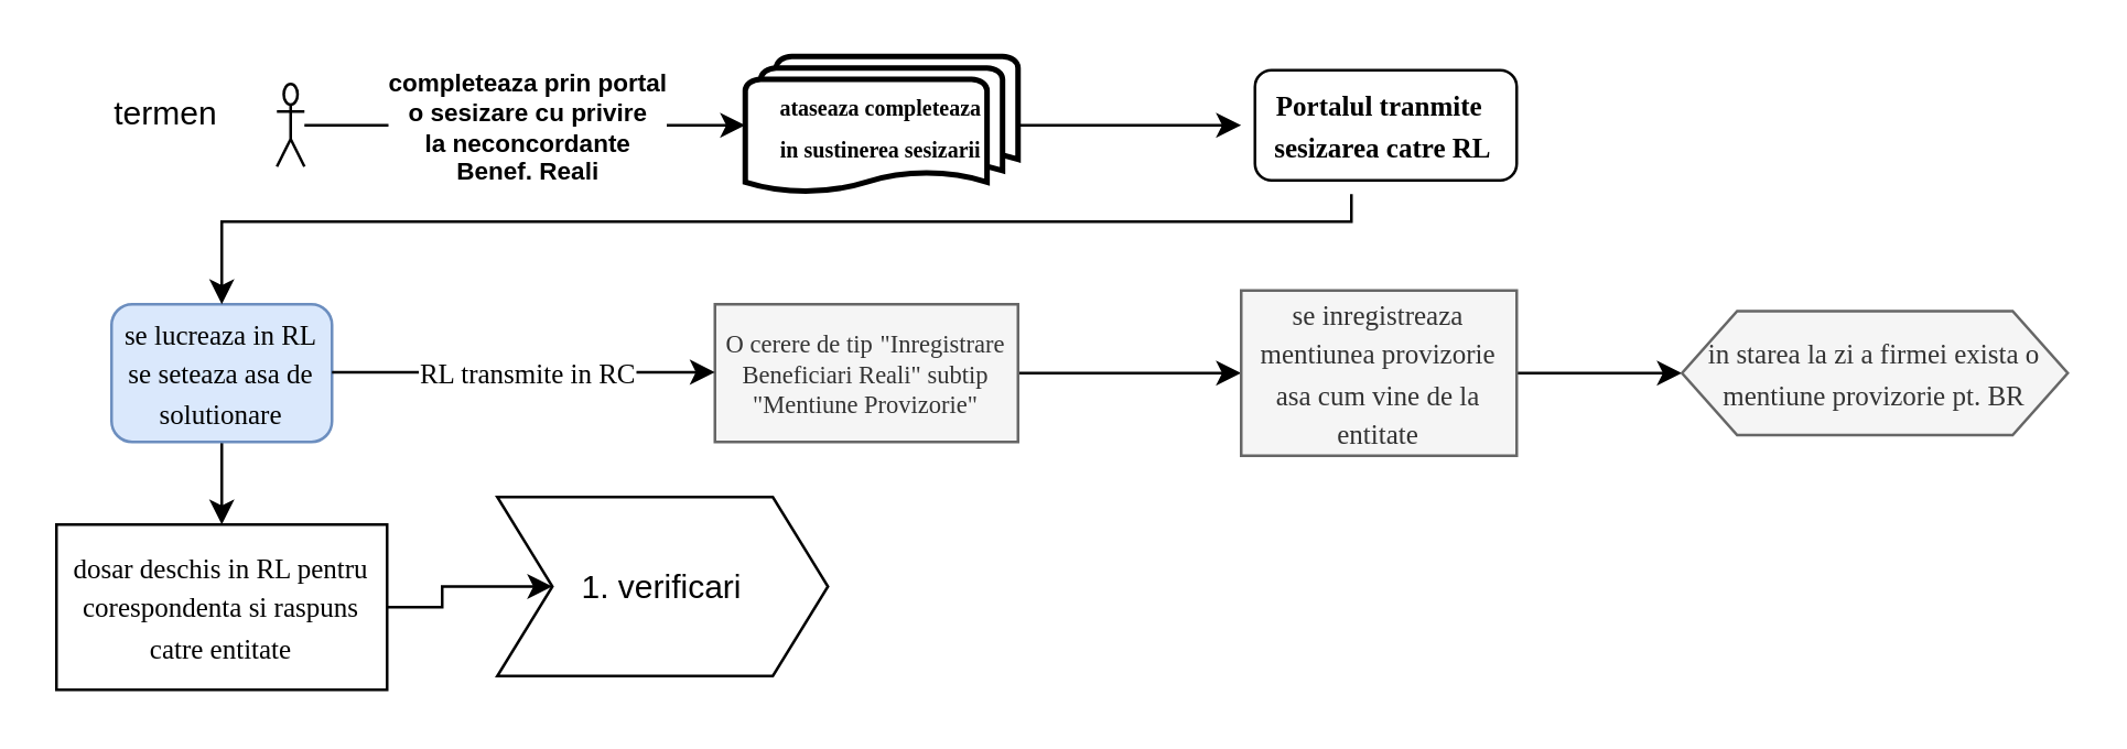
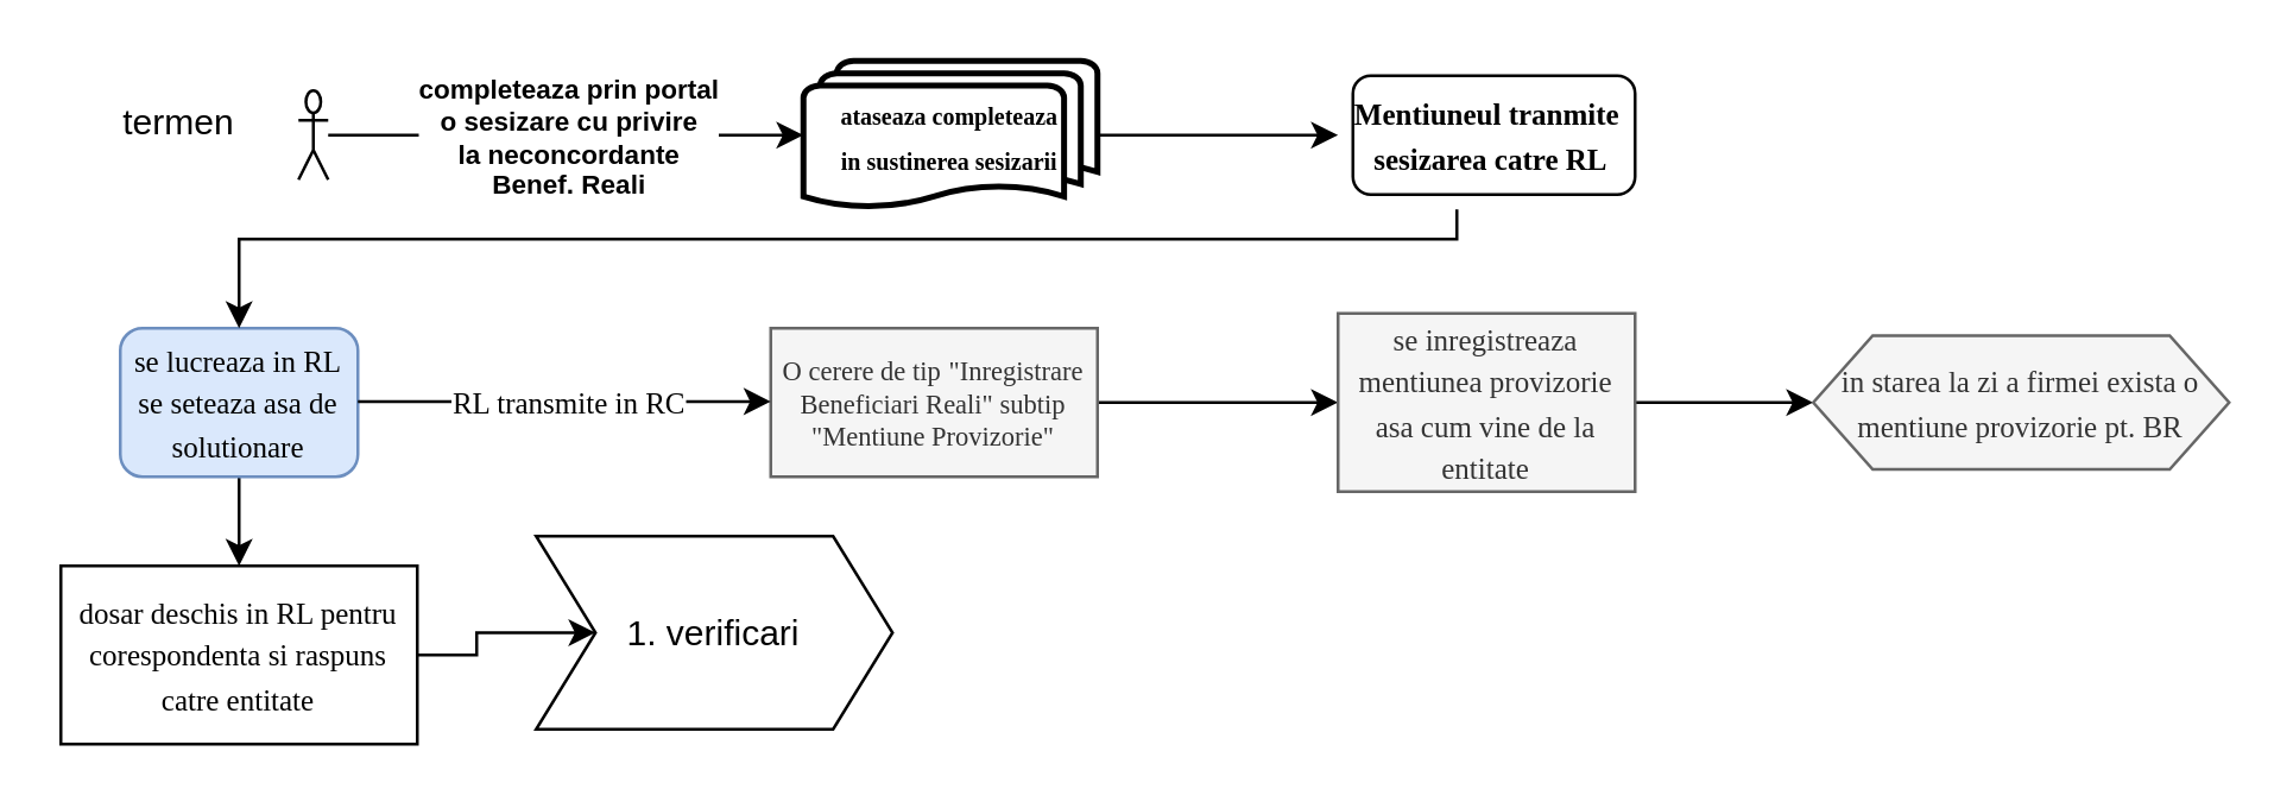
- <mxCell id="9" value="&lt;div&gt;&lt;font face=&quot;Times New Roman&quot;&gt;&lt;b style=&quot;font-size: 10px;&quot;&gt;&lt;font style=&quot;font-size: 10px;&quot;&gt;Portal&lt;/font&gt;&lt;font style=&quot;font-size: 10px;&quot;&gt;ul tranmite&lt;/font&gt;&lt;/b&gt;&lt;/font&gt;&lt;/div&gt;&lt;div&gt;&lt;font face=&quot;vfHbmG-uGRJFUSHammYE&quot;&gt;&lt;b style=&quot;font-size: 10px;&quot;&gt;&lt;font style=&quot;font-size: 10px;&quot;&gt;&amp;nbsp;sesizarea catre RL&lt;/font&gt;&lt;/b&gt;&lt;/font&gt;&lt;/div&gt;" style="text;html=1;align=center;verticalAlign=middle;resizable=0;points=[];autosize=1;strokeColor=none;fillColor=none;" vertex="1" parent="1"><mxGeometry x="450" y="25" width="100" height="40" as="geometry" /></mxCell>
+ <mxCell id="9" value="&lt;div&gt;&lt;font face=&quot;Times New Roman&quot;&gt;&lt;b style=&quot;font-size: 10px;&quot;&gt;&lt;font style=&quot;font-size: 10px;&quot;&gt;Mentiune&lt;/font&gt;&lt;font style=&quot;font-size: 10px;&quot;&gt;ul tranmite&lt;/font&gt;&lt;/b&gt;&lt;/font&gt;&lt;/div&gt;&lt;div&gt;&lt;font face=&quot;vfHbmG-uGRJFUSHammYE&quot;&gt;&lt;b style=&quot;font-size: 10px;&quot;&gt;&lt;font style=&quot;font-size: 10px;&quot;&gt;&amp;nbsp;sesizarea catre RL&lt;/font&gt;&lt;/b&gt;&lt;/font&gt;&lt;/div&gt;" style="text;html=1;align=center;verticalAlign=middle;resizable=0;points=[];autosize=1;strokeColor=none;fillColor=none;" vertex="1" parent="1"><mxGeometry x="450" y="25" width="100" height="40" as="geometry" /></mxCell>
